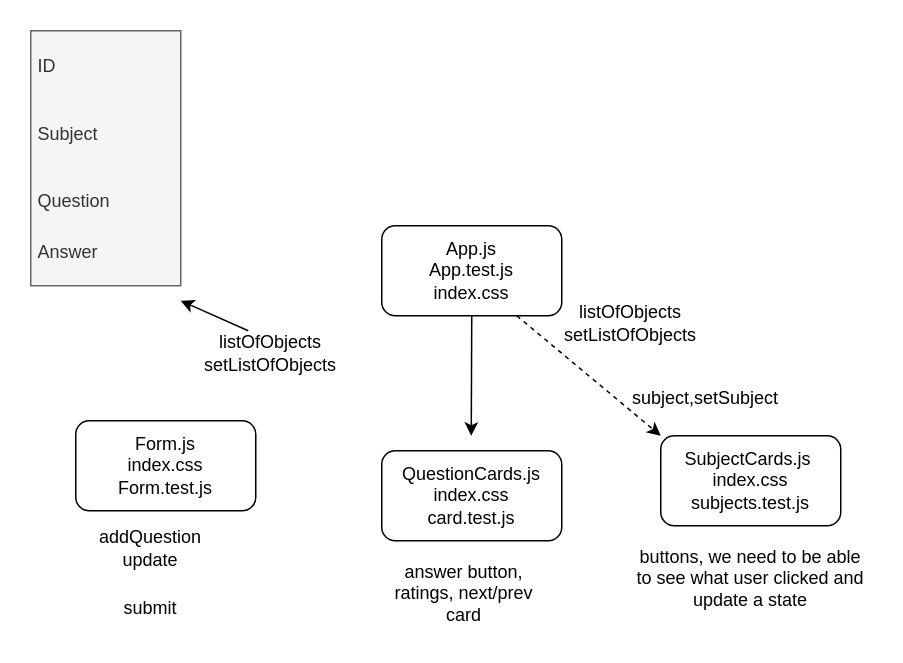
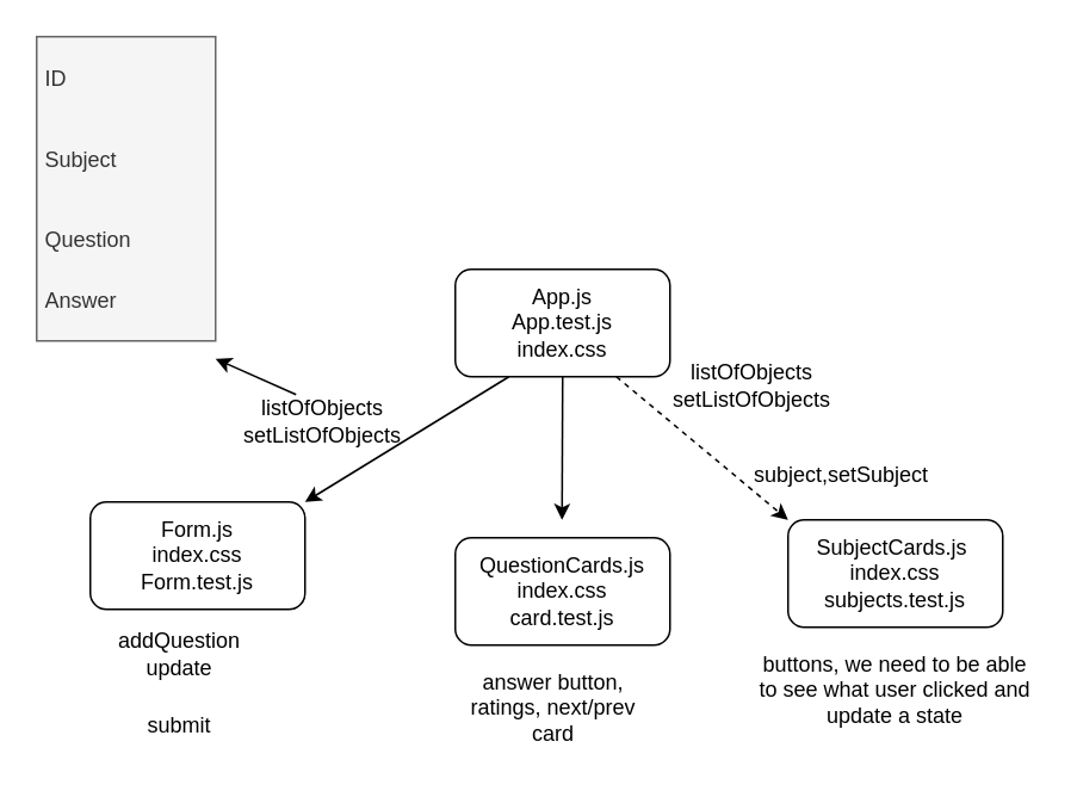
+ <mxCell id="2" style="edgeStyle=none;html=1;exitX=0.25;exitY=1;exitDx=0;exitDy=0;entryX=1;entryY=0;entryDx=0;entryDy=0;" edge="1" parent="1" source="5" target="7"><mxGeometry relative="1" as="geometry" /></mxCell>
